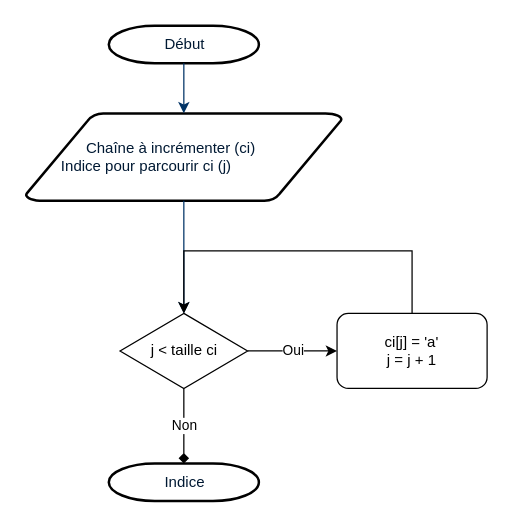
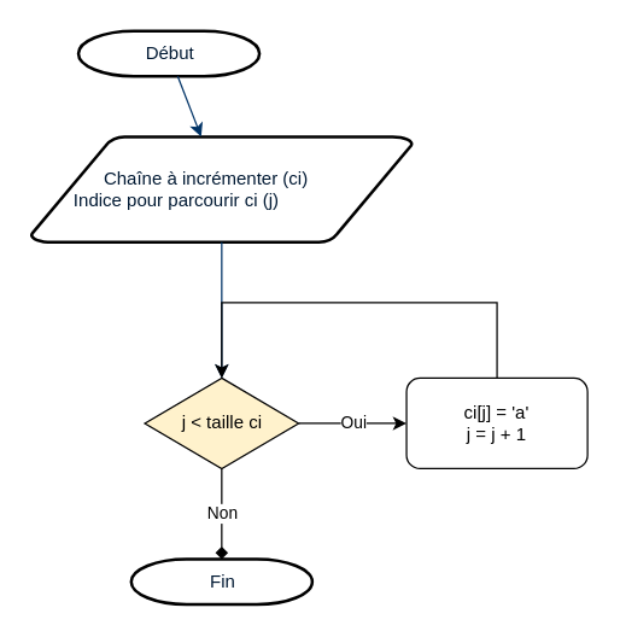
- <mxCell id="2" value="Début" style="shape=mxgraph.flowchart.terminator;fillColor=#FFFFFF;strokeColor=#000000;strokeWidth=2;gradientColor=none;gradientDirection=north;fontColor=#001933;fontStyle=0;html=1;" parent="1" vertex="1"><mxGeometry x="86.5" y="20" width="120" height="30" as="geometry" /></mxCell>
+ <mxCell id="2" value="Début" style="shape=mxgraph.flowchart.terminator;fillColor=#FFFFFF;strokeColor=#000000;strokeWidth=2;gradientColor=none;gradientDirection=north;fontColor=#001933;fontStyle=0;html=1;" parent="1" vertex="1"><mxGeometry x="51.5" y="20" width="120" height="30" as="geometry" /></mxCell>
- <mxCell id="8" value="j &amp;lt; taille ci" style="rhombus;whiteSpace=wrap;html=1;align=center;" vertex="1" parent="1"><mxGeometry x="95.5" y="250" width="102" height="60" as="geometry" /></mxCell>
+ <mxCell id="8" value="j &amp;lt; taille ci" style="rhombus;whiteSpace=wrap;html=1;align=center;fillColor=#fff2cc;" vertex="1" parent="1"><mxGeometry x="95.5" y="250" width="102" height="60" as="geometry" /></mxCell>
- <mxCell id="11" value="Indice" style="shape=mxgraph.flowchart.terminator;fillColor=#FFFFFF;strokeColor=#000000;strokeWidth=2;gradientColor=none;gradientDirection=north;fontColor=#001933;fontStyle=0;html=1;" vertex="1" parent="1"><mxGeometry x="86.5" y="370" width="120" height="30" as="geometry" /></mxCell>
+ <mxCell id="11" value="Fin" style="shape=mxgraph.flowchart.terminator;fillColor=#FFFFFF;strokeColor=#000000;strokeWidth=2;gradientColor=none;gradientDirection=north;fontColor=#001933;fontStyle=0;html=1;" vertex="1" parent="1"><mxGeometry x="86.5" y="370" width="120" height="30" as="geometry" /></mxCell>
